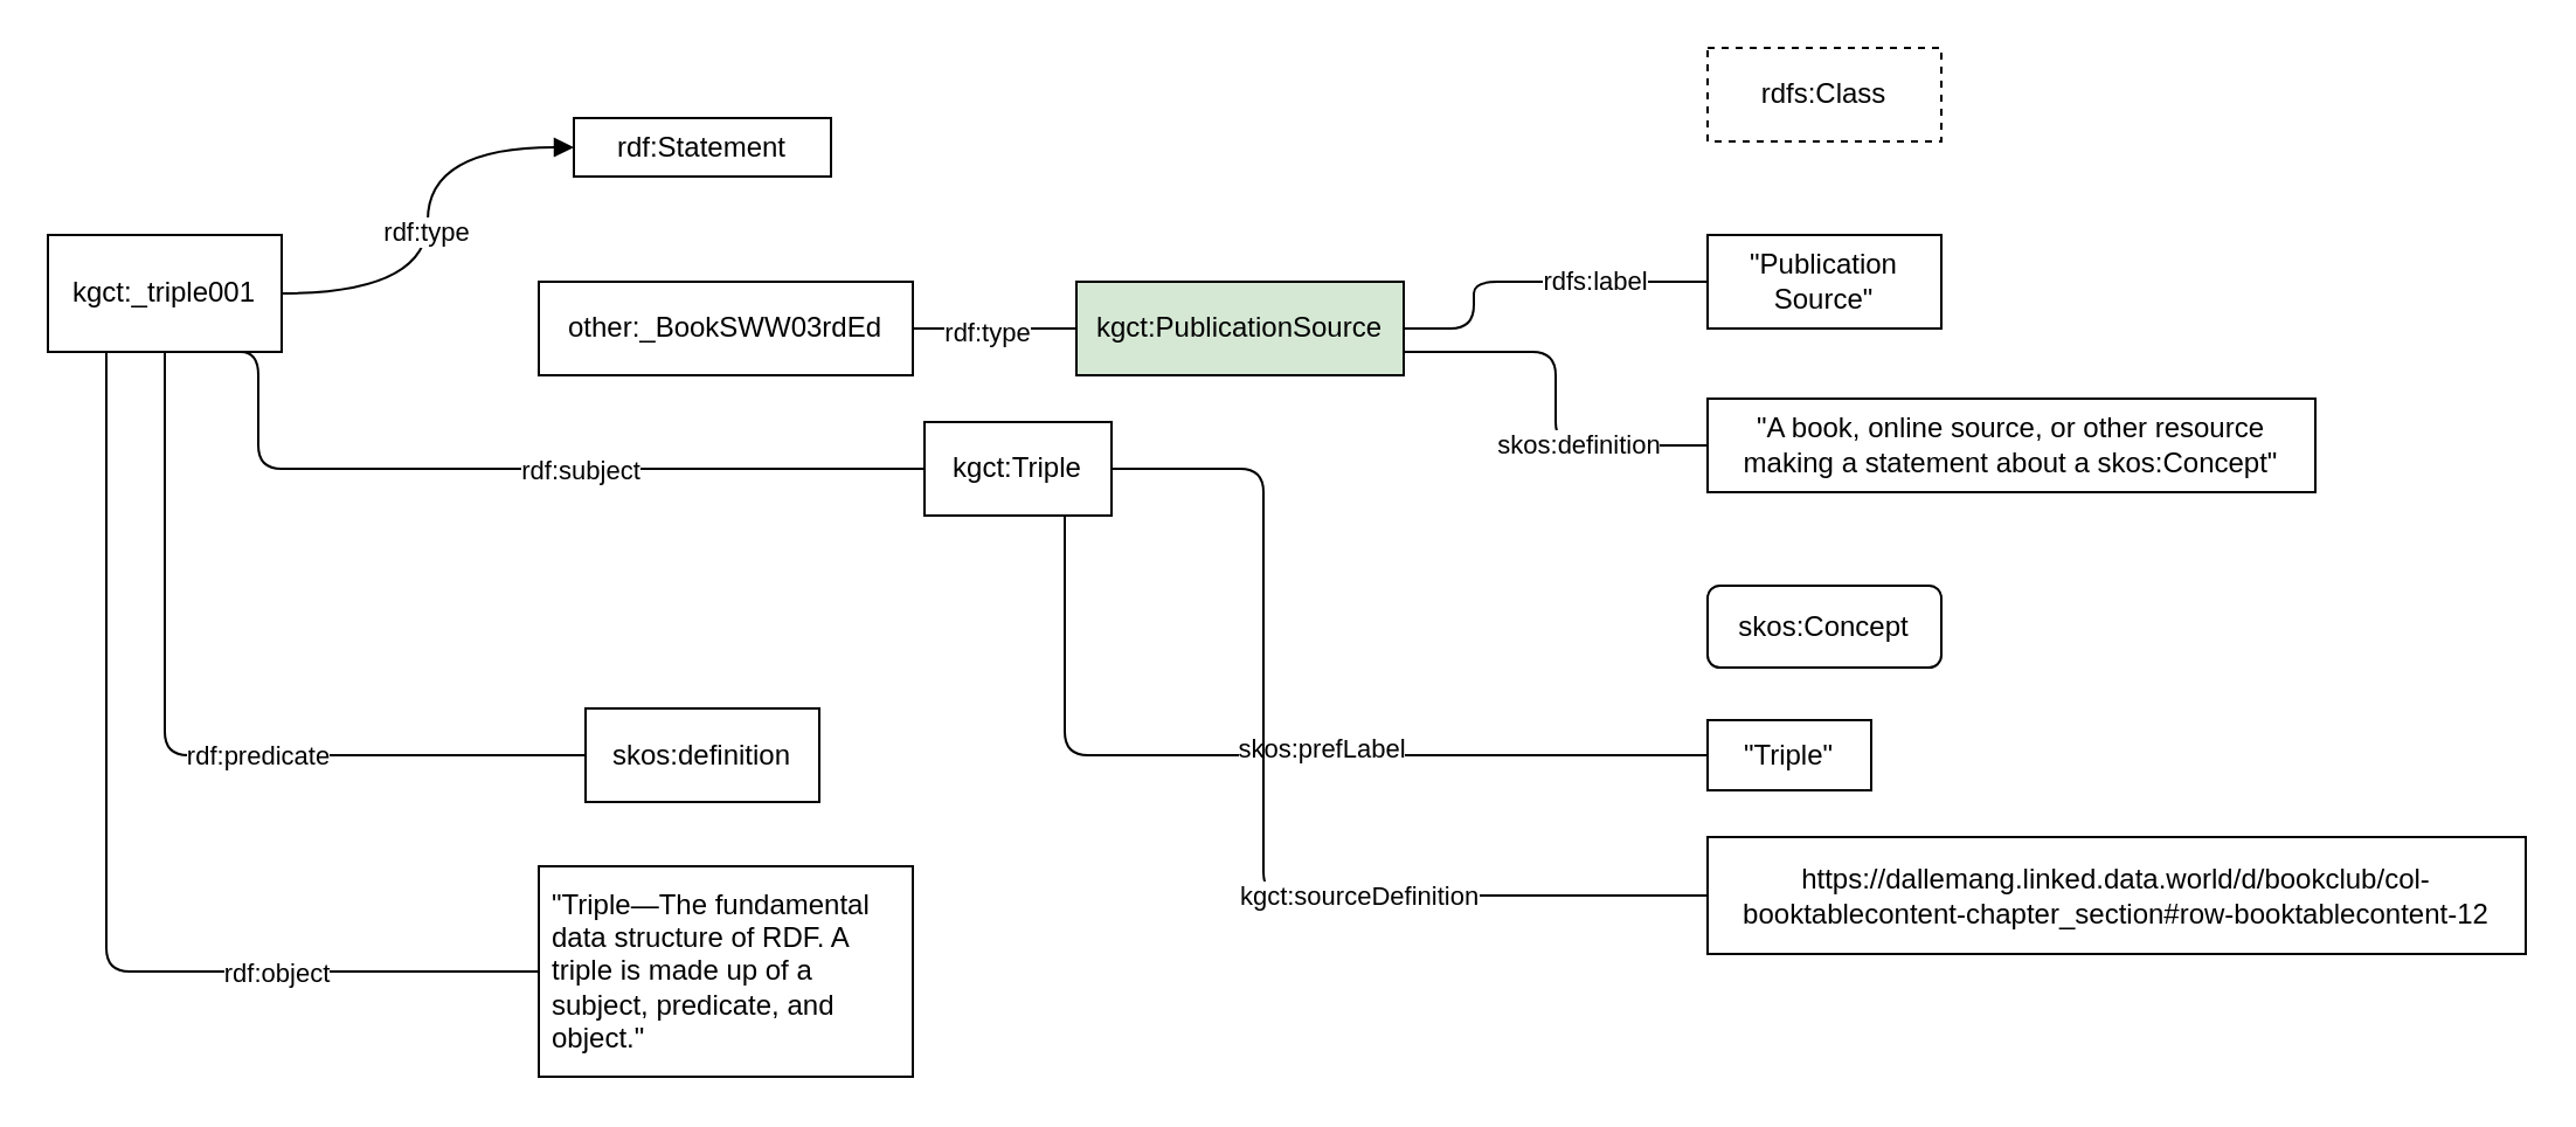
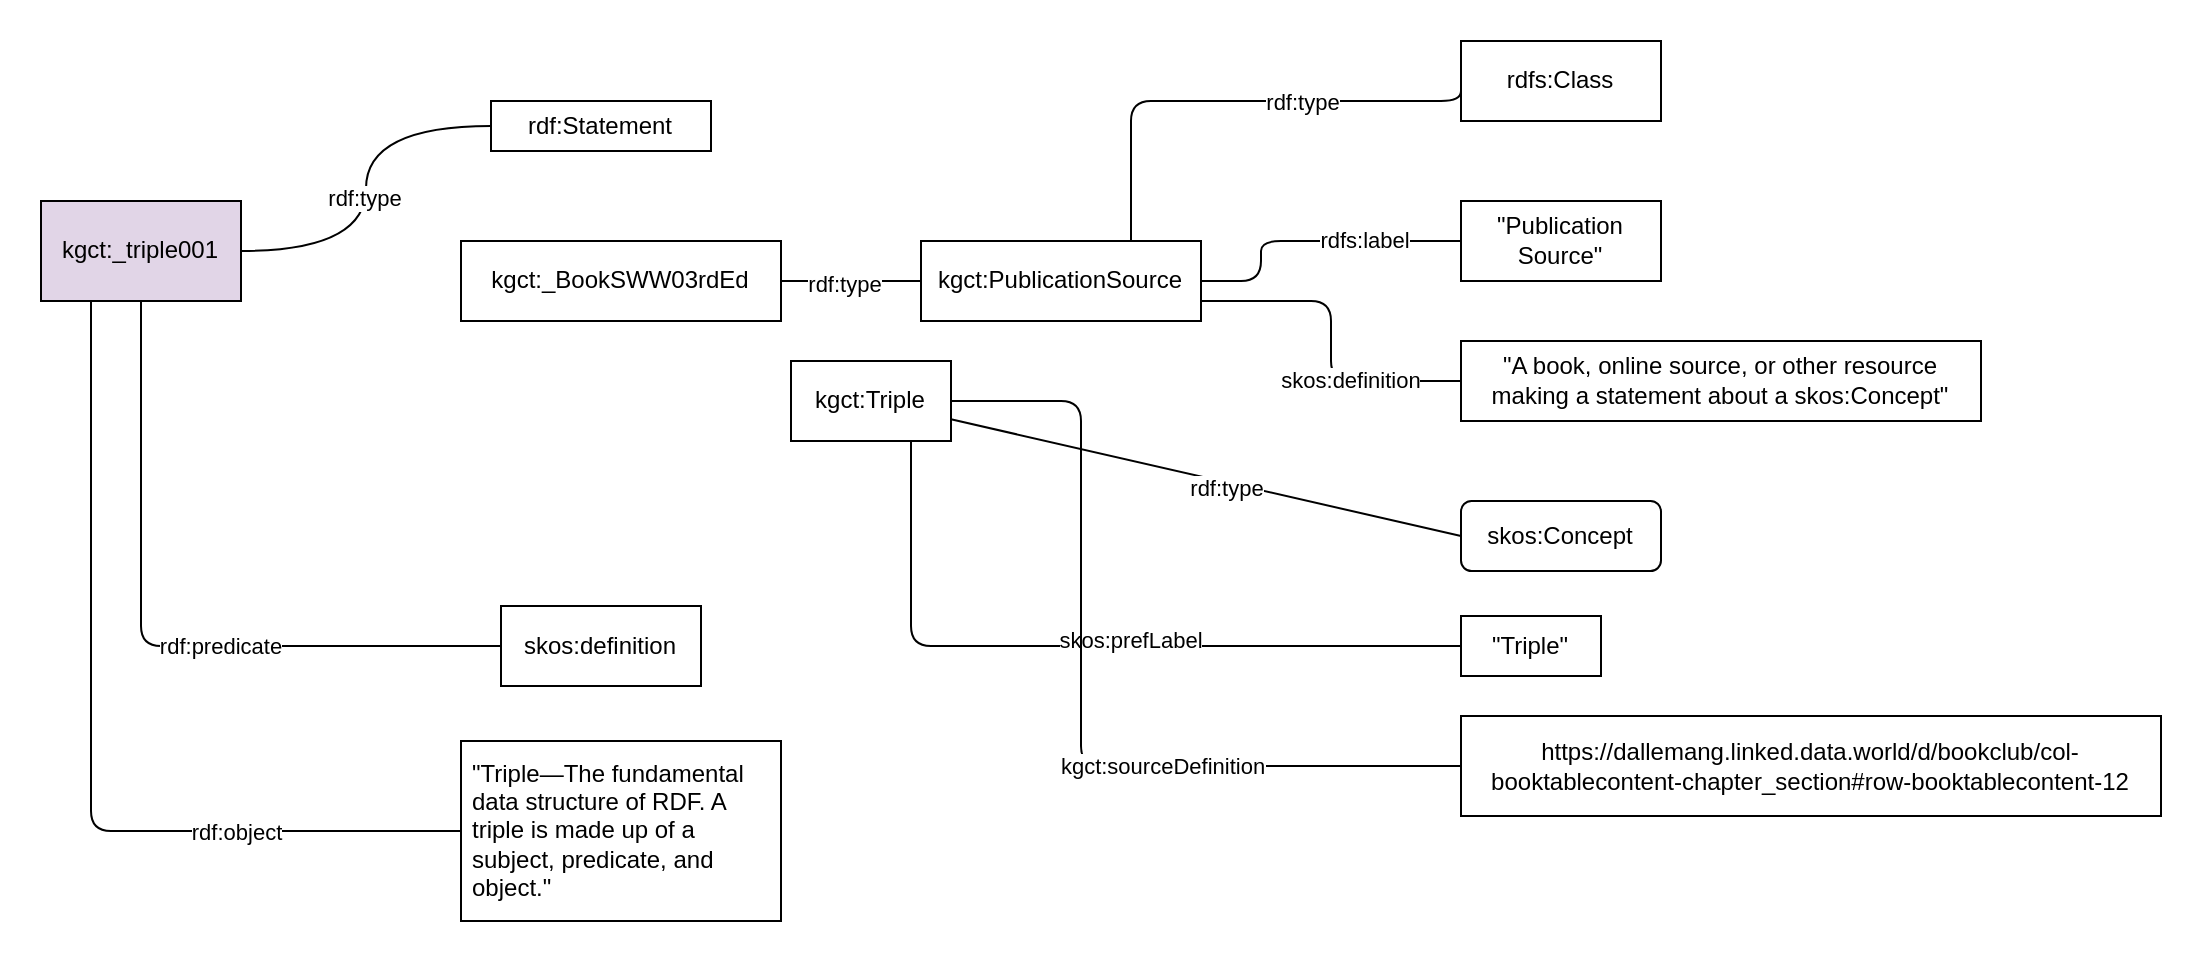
- <mxCell id="29" value="rdfs:Class" style="rounded=0;whiteSpace=wrap;html=1;dashed=1;" parent="1" vertex="1"><mxGeometry x="730" y="20" width="100" height="40" as="geometry" /></mxCell>
+ <mxCell id="29" value="rdfs:Class" style="rounded=0;whiteSpace=wrap;html=1;" parent="1" vertex="1"><mxGeometry x="730" y="20" width="100" height="40" as="geometry" /></mxCell>
+ <mxCell id="31" value="" style="endArrow=none;html=1;entryX=0;entryY=0.5;entryDx=0;entryDy=0;exitX=0.75;exitY=0;exitDx=0;exitDy=0;edgeStyle=elbowEdgeStyle;elbow=vertical;" parent="1" source="26" target="29" edge="1"><mxGeometry width="50" height="50" relative="1" as="geometry"><mxPoint x="530" y="520" as="sourcePoint" /><mxPoint x="580" y="470" as="targetPoint" /><Array as="points"><mxPoint x="640" y="50" /></Array></mxGeometry></mxCell>
+ <mxCell id="32" value="rdf:type" style="edgeLabel;html=1;align=center;verticalAlign=middle;resizable=0;points=[];" parent="31" vertex="1" connectable="0"><mxGeometry x="0.382" y="1" relative="1" as="geometry"><mxPoint x="-14" y="1" as="offset" /></mxGeometry></mxCell>
- <mxCell id="13" value="" style="endArrow=block;html=1;entryX=0;entryY=0.5;entryDx=0;entryDy=0;exitX=1;exitY=0.5;exitDx=0;exitDy=0;edgeStyle=orthogonalEdgeStyle;curved=1;" parent="1" source="11" target="12" edge="1"><mxGeometry width="50" height="50" relative="1" as="geometry"><mxPoint x="430" y="420" as="sourcePoint" /><mxPoint x="480" y="370" as="targetPoint" /></mxGeometry></mxCell>
+ <mxCell id="13" value="" style="endArrow=none;html=1;entryX=0;entryY=0.5;entryDx=0;entryDy=0;exitX=1;exitY=0.5;exitDx=0;exitDy=0;edgeStyle=orthogonalEdgeStyle;curved=1;" parent="1" source="11" target="12" edge="1"><mxGeometry width="50" height="50" relative="1" as="geometry"><mxPoint x="430" y="420" as="sourcePoint" /><mxPoint x="480" y="370" as="targetPoint" /></mxGeometry></mxCell>
- <mxCell id="11" value="kgct:_triple001" style="rounded=0;whiteSpace=wrap;html=1;" parent="1" vertex="1"><mxGeometry x="20" y="100" width="100" height="50" as="geometry" /></mxCell>
+ <mxCell id="11" value="kgct:_triple001" style="rounded=0;whiteSpace=wrap;html=1;fillColor=#e1d5e7;" parent="1" vertex="1"><mxGeometry x="20" y="100" width="100" height="50" as="geometry" /></mxCell>
- <mxCell id="15" value="other:_BookSWW03rdEd" style="rounded=0;whiteSpace=wrap;html=1;" parent="1" vertex="1"><mxGeometry x="230" y="120" width="160" height="40" as="geometry" /></mxCell>
+ <mxCell id="15" value="kgct:_BookSWW03rdEd" style="rounded=0;whiteSpace=wrap;html=1;" parent="1" vertex="1"><mxGeometry x="230" y="120" width="160" height="40" as="geometry" /></mxCell>
- <mxCell id="26" value="kgct:PublicationSource" style="rounded=0;whiteSpace=wrap;html=1;fillColor=#d5e8d4;" parent="1" vertex="1"><mxGeometry x="460" y="120" width="140" height="40" as="geometry" /></mxCell>
+ <mxCell id="26" value="kgct:PublicationSource" style="rounded=0;whiteSpace=wrap;html=1;" parent="1" vertex="1"><mxGeometry x="460" y="120" width="140" height="40" as="geometry" /></mxCell>
- <mxCell id="19" value="" style="endArrow=none;html=1;entryX=0;entryY=0.5;entryDx=0;entryDy=0;exitX=0.75;exitY=1;exitDx=0;exitDy=0;edgeStyle=elbowEdgeStyle;" parent="1" source="11" target="2" edge="1"><mxGeometry width="50" height="50" relative="1" as="geometry"><mxPoint x="530" y="520" as="sourcePoint" /><mxPoint x="580" y="470" as="targetPoint" /><Array as="points"><mxPoint x="110" y="180" /><mxPoint x="130" y="200" /></Array></mxGeometry></mxCell>
- <mxCell id="20" value="rdf:subject" style="edgeLabel;html=1;align=center;verticalAlign=middle;resizable=0;points=[];" parent="19" vertex="1" connectable="0"><mxGeometry x="0.156" y="-3" relative="1" as="geometry"><mxPoint y="-3" as="offset" /></mxGeometry></mxCell>
+ <mxCell id="4" value="" style="endArrow=none;html=1;entryX=0;entryY=0.5;entryDx=0;entryDy=0;" parent="1" source="2" target="3" edge="1"><mxGeometry width="50" height="50" relative="1" as="geometry"><mxPoint x="700" y="547.5" as="sourcePoint" /><mxPoint x="750" y="497.5" as="targetPoint" /></mxGeometry></mxCell>
+ <mxCell id="5" value="rdf:type" style="edgeLabel;html=1;align=center;verticalAlign=middle;resizable=0;points=[];" parent="4" vertex="1" connectable="0"><mxGeometry x="0.183" y="-1" relative="1" as="geometry"><mxPoint x="-13" y="-1" as="offset" /></mxGeometry></mxCell>
